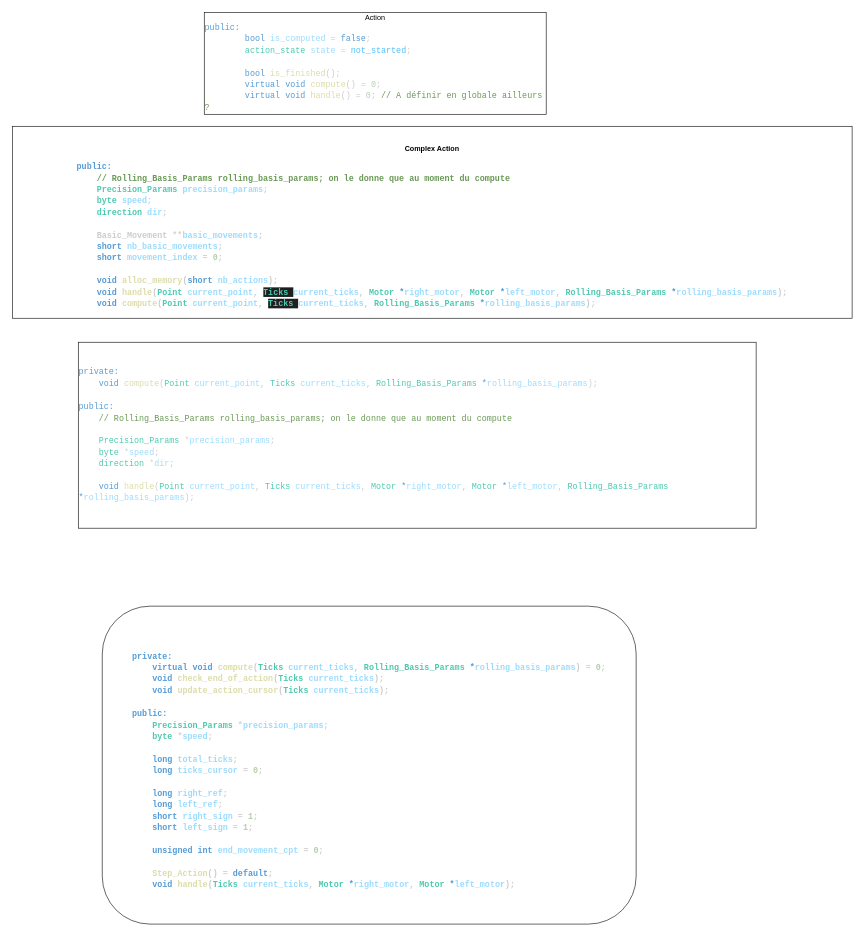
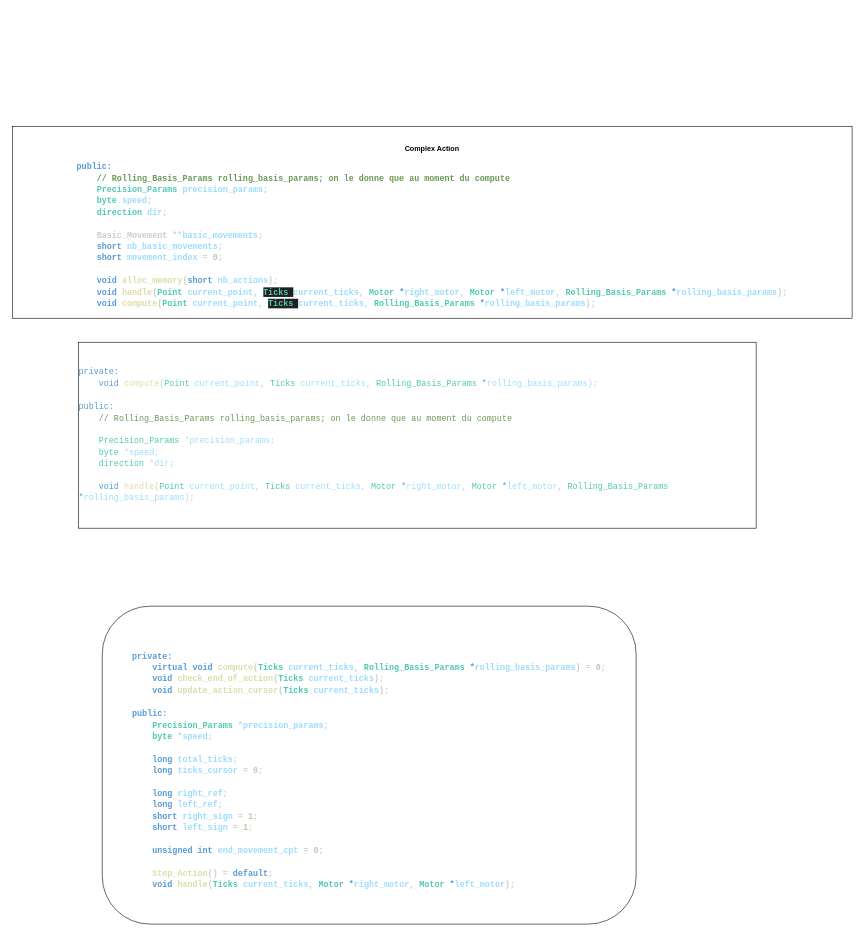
- <mxCell id="2" value="Action&lt;br&gt;&lt;div style=&quot;text-align: left;&quot;&gt;&lt;div style=&quot;color: rgb(204, 204, 204); font-family: Consolas, &amp;quot;Courier New&amp;quot;, monospace; font-size: 14px; line-height: 19px;&quot;&gt;&lt;div style=&quot;&quot;&gt;&lt;span style=&quot;color: #569cd6;&quot;&gt;public:&lt;/span&gt;&lt;/div&gt;&lt;div style=&quot;&quot;&gt;&amp;nbsp; &amp;nbsp; &amp;nbsp; &amp;nbsp; &lt;span style=&quot;color: #569cd6;&quot;&gt;bool&lt;/span&gt; &lt;span style=&quot;color: #9cdcfe;&quot;&gt;is_computed&lt;/span&gt; &lt;span style=&quot;color: #d4d4d4;&quot;&gt;=&lt;/span&gt; &lt;span style=&quot;color: #569cd6;&quot;&gt;false&lt;/span&gt;;&lt;/div&gt;&lt;div style=&quot;&quot;&gt;&amp;nbsp; &amp;nbsp; &amp;nbsp; &amp;nbsp; &lt;span style=&quot;color: #4ec9b0;&quot;&gt;action_state&lt;/span&gt; &lt;span style=&quot;color: #9cdcfe;&quot;&gt;state&lt;/span&gt; &lt;span style=&quot;color: #d4d4d4;&quot;&gt;=&lt;/span&gt; &lt;span style=&quot;color: #4fc1ff;&quot;&gt;not_started&lt;/span&gt;;&lt;/div&gt;&lt;br&gt;&lt;div style=&quot;&quot;&gt;&amp;nbsp; &amp;nbsp; &amp;nbsp; &amp;nbsp; &lt;span style=&quot;color: #569cd6;&quot;&gt;bool&lt;/span&gt; &lt;span style=&quot;color: #dcdcaa;&quot;&gt;is_finished&lt;/span&gt;();&lt;/div&gt;&lt;div style=&quot;&quot;&gt;&amp;nbsp; &amp;nbsp; &amp;nbsp; &amp;nbsp; &lt;span style=&quot;color: #569cd6;&quot;&gt;virtual&lt;/span&gt; &lt;span style=&quot;color: #569cd6;&quot;&gt;void&lt;/span&gt; &lt;span style=&quot;color: #dcdcaa;&quot;&gt;compute&lt;/span&gt;() &lt;span style=&quot;color: #d4d4d4;&quot;&gt;=&lt;/span&gt; &lt;span style=&quot;color: #b5cea8;&quot;&gt;0&lt;/span&gt;;&lt;/div&gt;&lt;div style=&quot;&quot;&gt;&amp;nbsp; &amp;nbsp; &amp;nbsp; &amp;nbsp; &lt;span style=&quot;color: rgb(86, 156, 214);&quot;&gt;virtual&lt;/span&gt; &lt;span style=&quot;color: rgb(86, 156, 214);&quot;&gt;void&lt;/span&gt; &lt;span style=&quot;color: rgb(220, 220, 170);&quot;&gt;handle&lt;/span&gt;() &lt;span style=&quot;color: rgb(212, 212, 212);&quot;&gt;=&lt;/span&gt; &lt;span style=&quot;color: rgb(181, 206, 168);&quot;&gt;0&lt;/span&gt;;&lt;span style=&quot;color: rgb(106, 153, 85);&quot;&gt; // A définir en globale ailleurs ?&lt;/span&gt;&lt;/div&gt;&lt;/div&gt;&lt;/div&gt;" style="rounded=0;whiteSpace=wrap;html=1;" vertex="1" parent="1"><mxGeometry x="340" y="20" width="570" height="170" as="geometry" /></mxCell>
